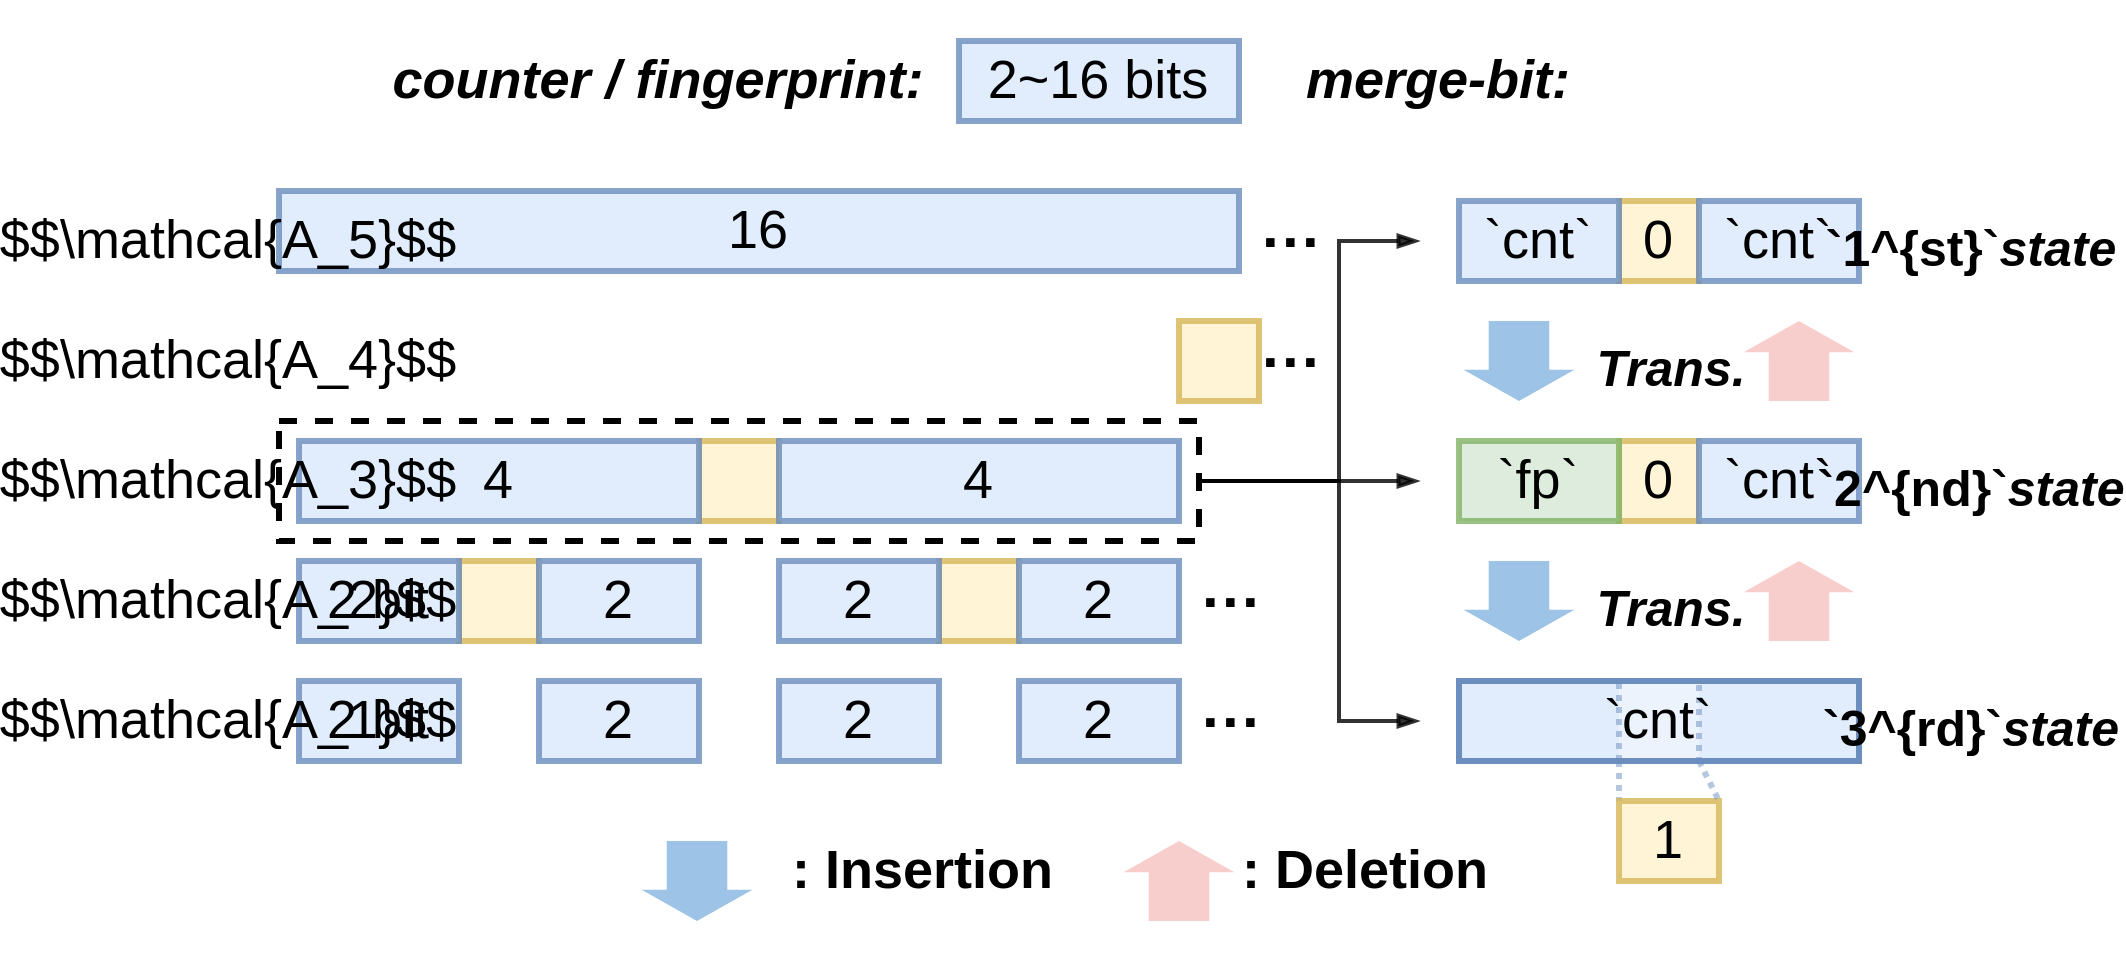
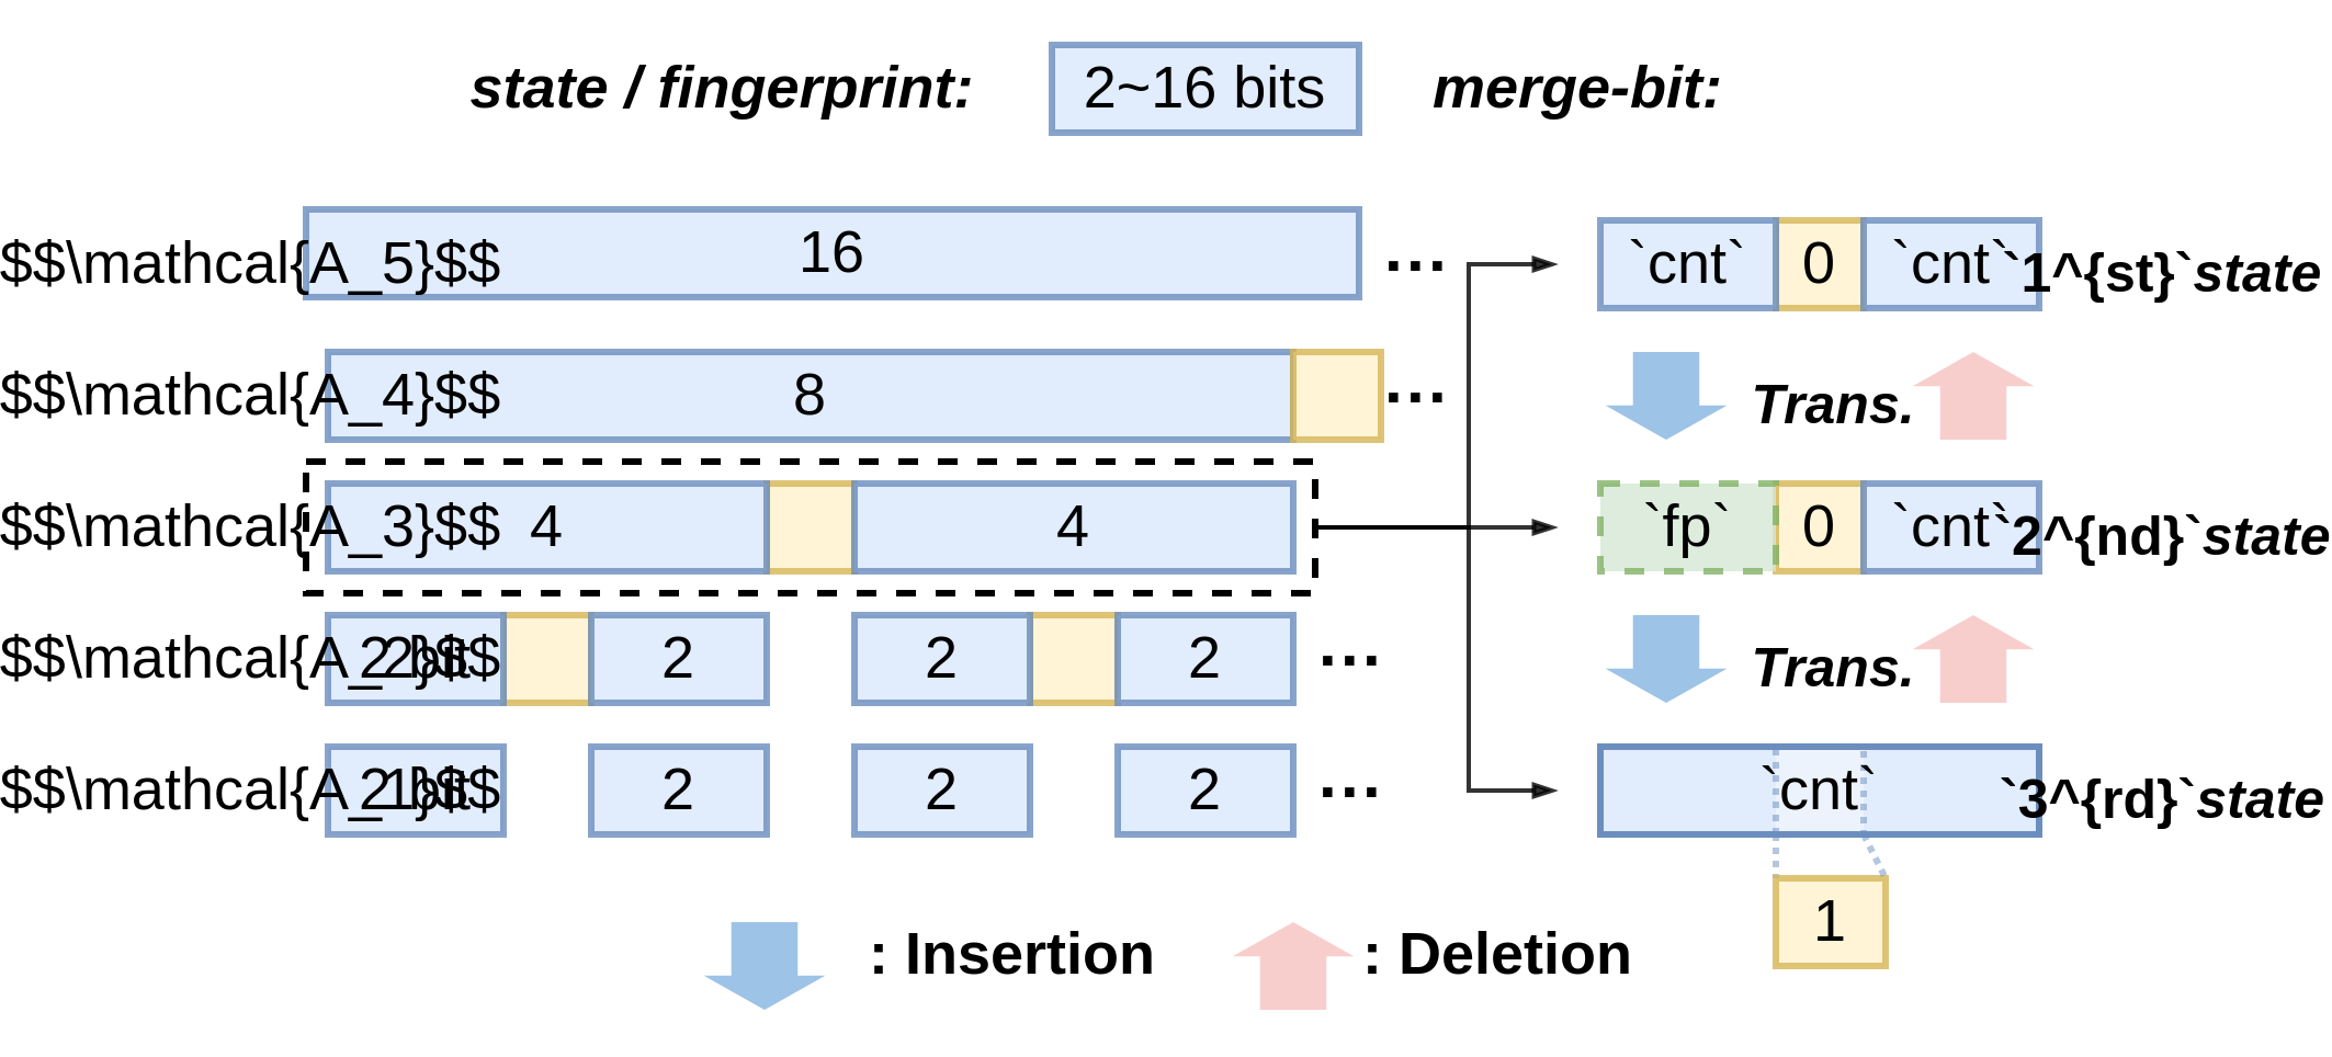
- <mxCell id="27" value="&lt;font style=&quot;font-size: 27px;&quot;&gt;&lt;b style=&quot;font-size: 27px;&quot;&gt;&lt;i style=&quot;font-size: 27px;&quot;&gt;counter / fingerprint:&lt;/i&gt;&lt;/b&gt;&lt;/font&gt;" style="text;html=1;strokeColor=none;fillColor=none;align=center;verticalAlign=middle;whiteSpace=wrap;rounded=0;fontSize=27;fontFamily=Arial;fontColor=#000000;" parent="1" vertex="1"><mxGeometry x="100" y="25" width="300" height="30" as="geometry" /></mxCell>
+ <mxCell id="27" value="&lt;font style=&quot;font-size: 27px;&quot;&gt;&lt;b style=&quot;font-size: 27px;&quot;&gt;&lt;i style=&quot;font-size: 27px;&quot;&gt;state / fingerprint:&lt;/i&gt;&lt;/b&gt;&lt;/font&gt;" style="text;html=1;strokeColor=none;fillColor=none;align=center;verticalAlign=middle;whiteSpace=wrap;rounded=0;fontSize=27;fontFamily=Arial;fontColor=#000000;" parent="1" vertex="1"><mxGeometry x="100" y="25" width="300" height="30" as="geometry" /></mxCell>
+ <mxCell id="18" value="&lt;font style=&quot;font-size: 27px;&quot;&gt;&lt;font style=&quot;font-size: 27px;&quot;&gt;8&lt;/font&gt;&lt;br style=&quot;font-size: 27px;&quot;&gt;&lt;/font&gt;" style="rounded=0;whiteSpace=wrap;html=1;fontFamily=Helvetica;strokeWidth=3;fillColor=#dae8fc;strokeColor=#6c8ebf;fontSize=27;opacity=80;fillStyle=solid;" parent="1" vertex="1"><mxGeometry x="70" y="160" width="440" height="40" as="geometry" /></mxCell>
- <mxCell id="29" value="&lt;font style=&quot;font-size: 27px;&quot;&gt;`fp`&lt;br style=&quot;font-size: 27px;&quot;&gt;&lt;/font&gt;" style="rounded=0;whiteSpace=wrap;html=1;fontFamily=Helvetica;strokeWidth=3;fillColor=#d5e8d4;strokeColor=#82b366;fontSize=27;opacity=80;fillStyle=solid;" parent="1" vertex="1"><mxGeometry x="650" y="220" width="80" height="40" as="geometry" /></mxCell>
+ <mxCell id="29" value="&lt;font style=&quot;font-size: 27px;&quot;&gt;`fp`&lt;br style=&quot;font-size: 27px;&quot;&gt;&lt;/font&gt;" style="rounded=0;whiteSpace=wrap;html=1;fontFamily=Helvetica;strokeWidth=3;fillColor=#d5e8d4;strokeColor=#82b366;fontSize=27;opacity=80;fillStyle=solid;dashed=1;" parent="1" vertex="1"><mxGeometry x="650" y="220" width="80" height="40" as="geometry" /></mxCell>
